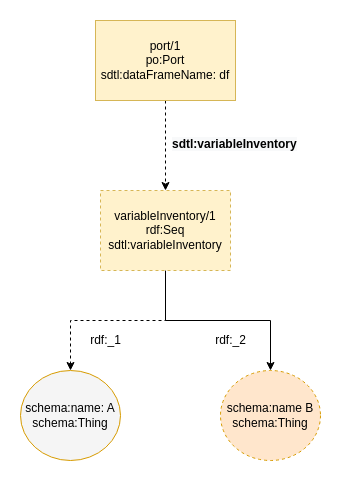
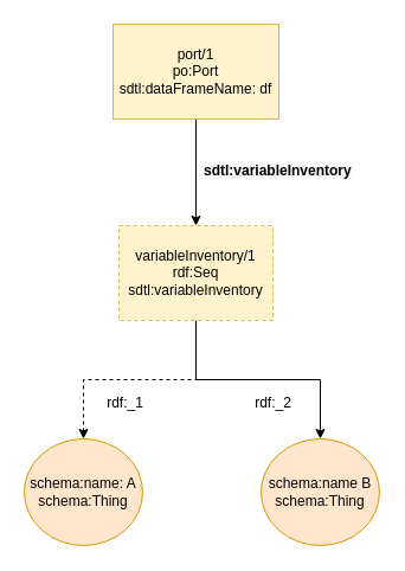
- <mxCell id="2" value="" style="edgeStyle=orthogonalEdgeStyle;rounded=0;orthogonalLoop=1;jettySize=auto;html=1;entryX=0.5;entryY=0;entryDx=0;entryDy=0;dashed=1;" parent="1" source="3" target="6" edge="1"><mxGeometry relative="1" as="geometry"><mxPoint x="190" y="180" as="targetPoint" /></mxGeometry></mxCell>
+ <mxCell id="2" value="" style="edgeStyle=orthogonalEdgeStyle;rounded=0;orthogonalLoop=1;jettySize=auto;html=1;entryX=0.5;entryY=0;entryDx=0;entryDy=0;" parent="1" source="3" target="6" edge="1"><mxGeometry relative="1" as="geometry"><mxPoint x="190" y="180" as="targetPoint" /></mxGeometry></mxCell>
- <mxCell id="8" value="schema:name: A&lt;br&gt;schema:Thing" style="ellipse;whiteSpace=wrap;html=1;aspect=fixed;fillColor=#f5f5f5;strokeColor=#d79b00;" parent="1" vertex="1"><mxGeometry x="20" y="370" width="100" height="90" as="geometry" /></mxCell>
+ <mxCell id="8" value="schema:name: A&lt;br&gt;schema:Thing" style="ellipse;whiteSpace=wrap;html=1;aspect=fixed;fillColor=#ffe6cc;strokeColor=#d79b00;" parent="1" vertex="1"><mxGeometry x="20" y="370" width="100" height="90" as="geometry" /></mxCell>
- <mxCell id="9" value="schema:name B&lt;br&gt;&lt;span&gt;schema:Thing&lt;/span&gt;" style="ellipse;whiteSpace=wrap;html=1;aspect=fixed;fillColor=#ffe6cc;strokeColor=#d79b00;dashed=1;" parent="1" vertex="1"><mxGeometry x="220" y="370" width="100" height="90" as="geometry" /></mxCell>
+ <mxCell id="9" value="schema:name B&lt;br&gt;&lt;span&gt;schema:Thing&lt;/span&gt;" style="ellipse;whiteSpace=wrap;html=1;aspect=fixed;fillColor=#ffe6cc;strokeColor=#d79b00;" parent="1" vertex="1"><mxGeometry x="220" y="370" width="100" height="90" as="geometry" /></mxCell>
